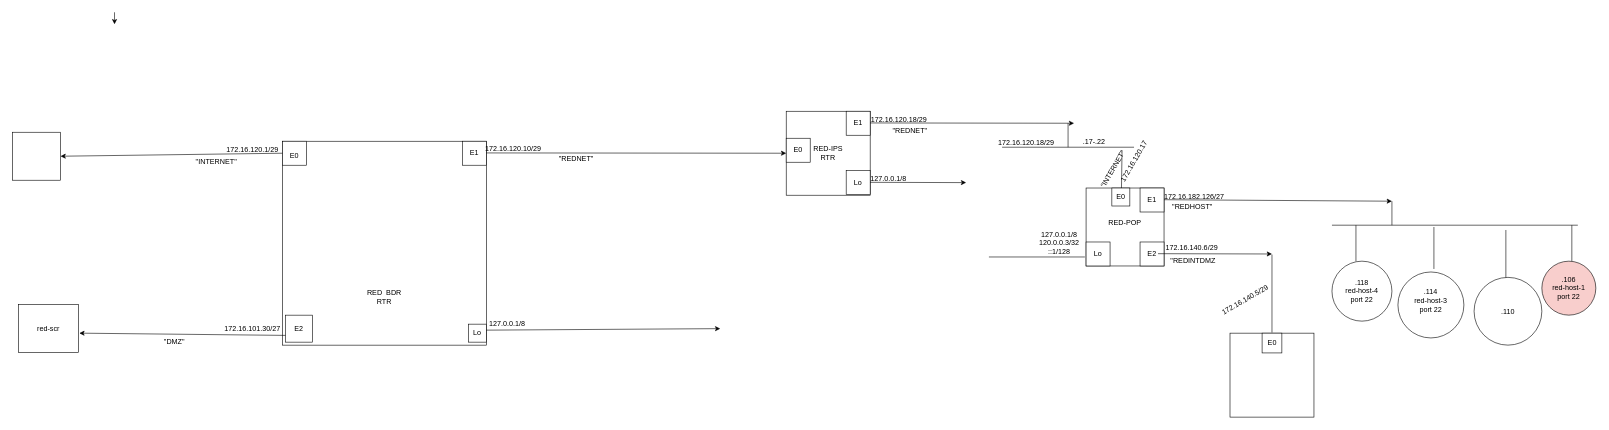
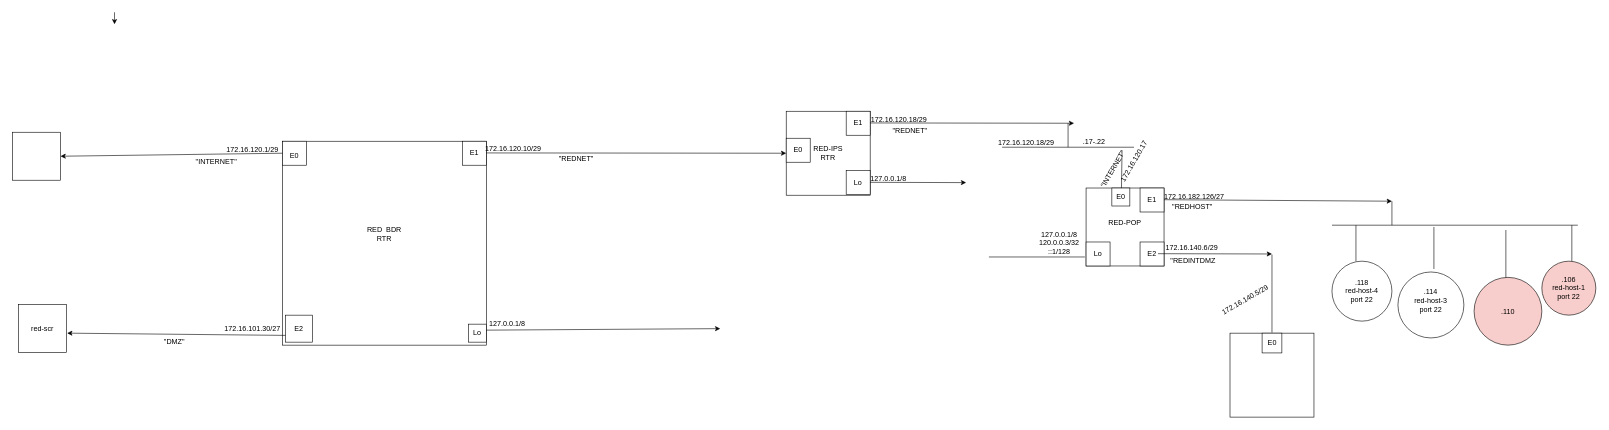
- <mxCell id="4" value="RED&amp;nbsp; BDR RTR" style="text;html=1;align=center;verticalAlign=middle;whiteSpace=wrap;rounded=0;" parent="1" vertex="1"><mxGeometry x="610" y="480" width="60" height="30" as="geometry" /></mxCell>
+ <mxCell id="4" value="RED&amp;nbsp; BDR RTR" style="text;html=1;align=center;verticalAlign=middle;whiteSpace=wrap;rounded=0;" parent="1" vertex="1"><mxGeometry x="610" y="375" width="60" height="30" as="geometry" /></mxCell>
- <mxCell id="57" value=".110" style="ellipse;whiteSpace=wrap;html=1;aspect=fixed;" parent="1" vertex="1"><mxGeometry x="2457" y="462" width="113" height="113" as="geometry" /></mxCell>
+ <mxCell id="57" value=".110" style="ellipse;whiteSpace=wrap;html=1;aspect=fixed;fillColor=#f8cecc;" parent="1" vertex="1"><mxGeometry x="2457" y="462" width="113" height="113" as="geometry" /></mxCell>
- <mxCell id="16" value="red-scr" style="whiteSpace=wrap;html=1;aspect=fixed;" parent="1" vertex="1"><mxGeometry x="30" y="507.5" width="100" height="80" as="geometry" /></mxCell>
+ <mxCell id="16" value="red-scr" style="whiteSpace=wrap;html=1;aspect=fixed;" parent="1" vertex="1"><mxGeometry x="30" y="507.5" width="80" height="80" as="geometry" /></mxCell>
